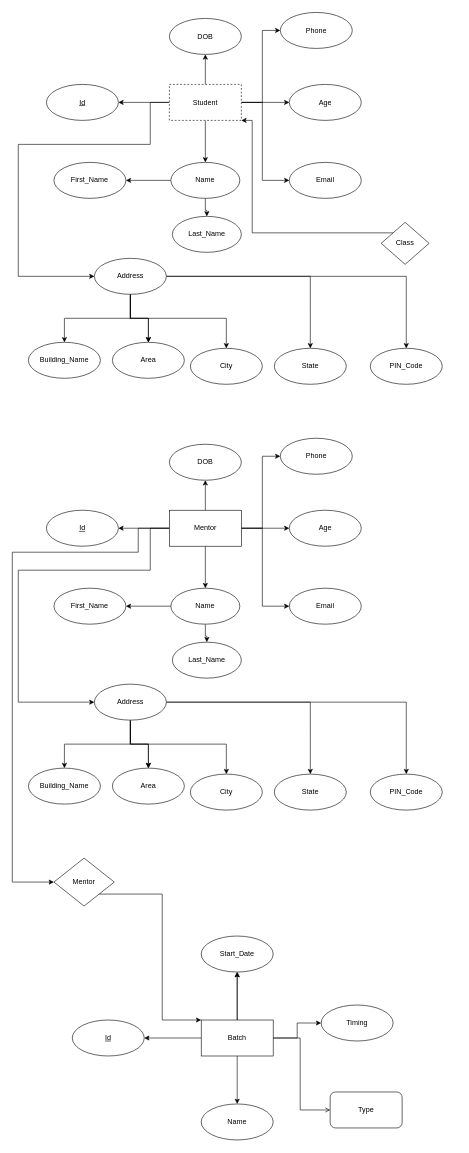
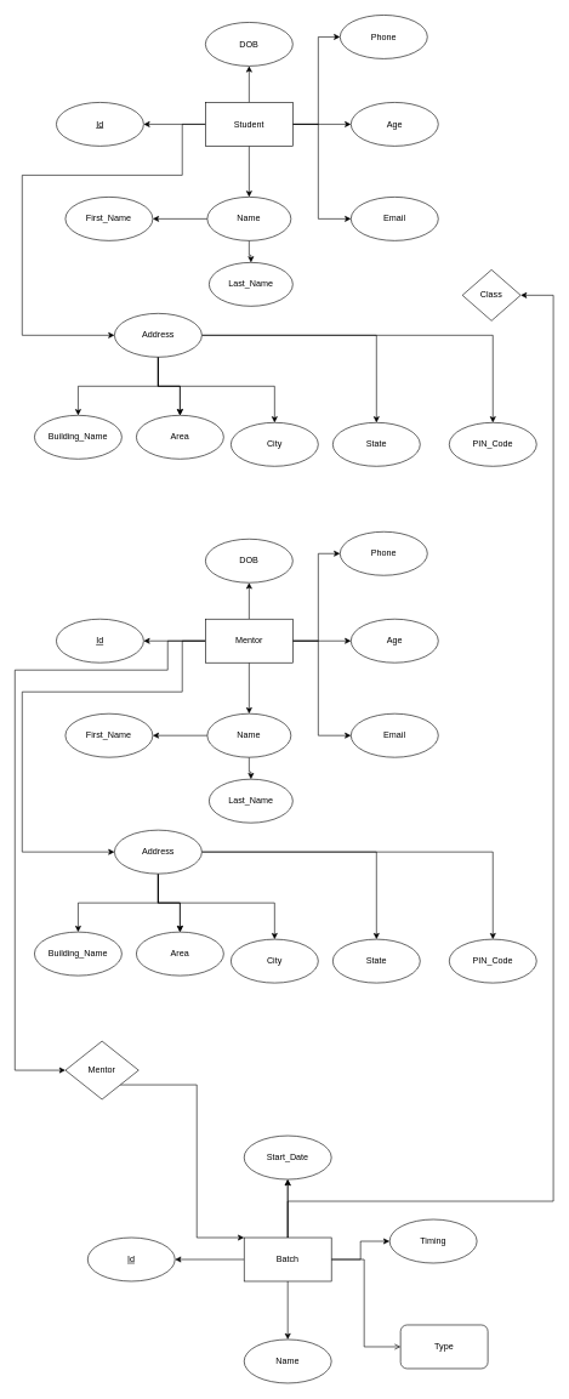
- <mxCell id="9" value="Student" style="rounded=0;whiteSpace=wrap;html=1;direction=west;dashed=1;" vertex="1" parent="1"><mxGeometry x="281.91" y="140" width="120" height="60" as="geometry" /></mxCell>
+ <mxCell id="9" value="Student" style="rounded=0;whiteSpace=wrap;html=1;direction=west;" vertex="1" parent="1"><mxGeometry x="281.91" y="140" width="120" height="60" as="geometry" /></mxCell>
- <mxCell id="78" style="edgeStyle=orthogonalEdgeStyle;rounded=0;orthogonalLoop=1;jettySize=auto;html=1;exitX=0;exitY=0;exitDx=0;exitDy=0;entryX=0;entryY=0;entryDx=0;entryDy=0;" edge="1" parent="1" source="79" target="9"><mxGeometry relative="1" as="geometry"><Array as="points"><mxPoint x="420" y="388" /><mxPoint x="420" y="200" /></Array></mxGeometry></mxCell>
+ <mxCell id="69" value="" style="edgeStyle=orthogonalEdgeStyle;rounded=0;orthogonalLoop=1;jettySize=auto;html=1;" edge="1" parent="1" source="70" target="79"><mxGeometry relative="1" as="geometry"><Array as="points"><mxPoint x="395" y="1650" /><mxPoint x="760" y="1650" /></Array></mxGeometry></mxCell>
